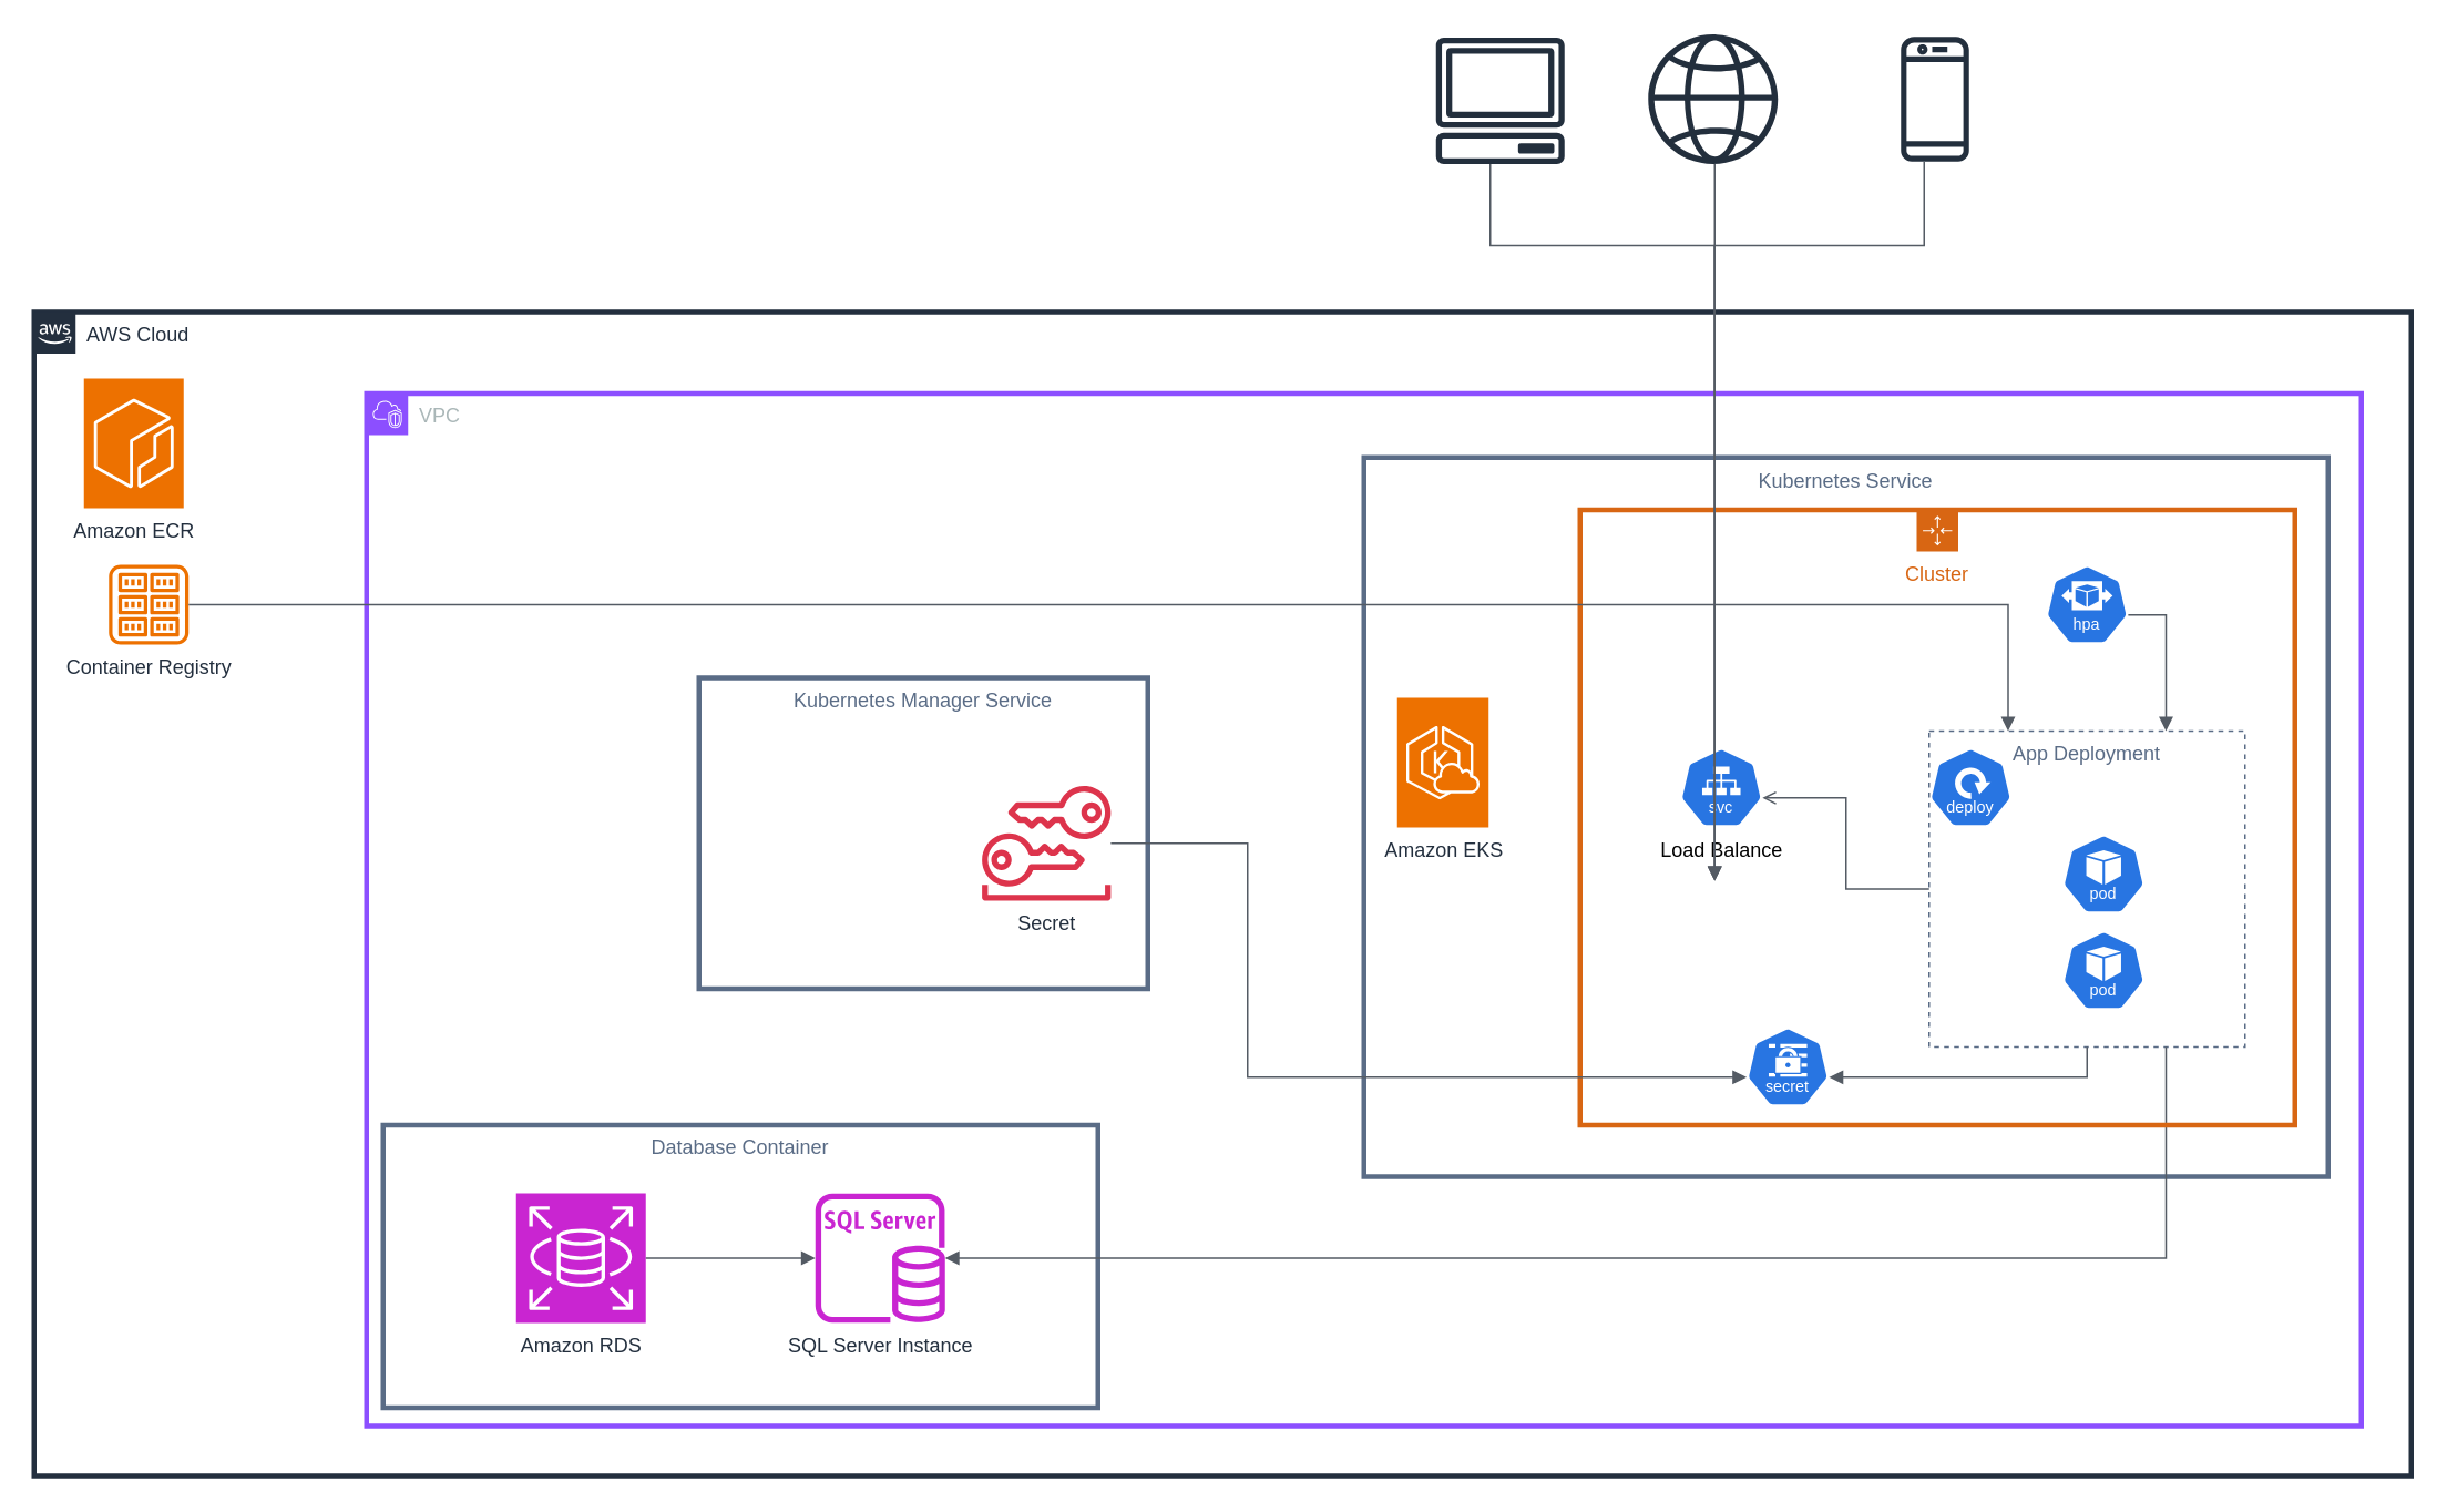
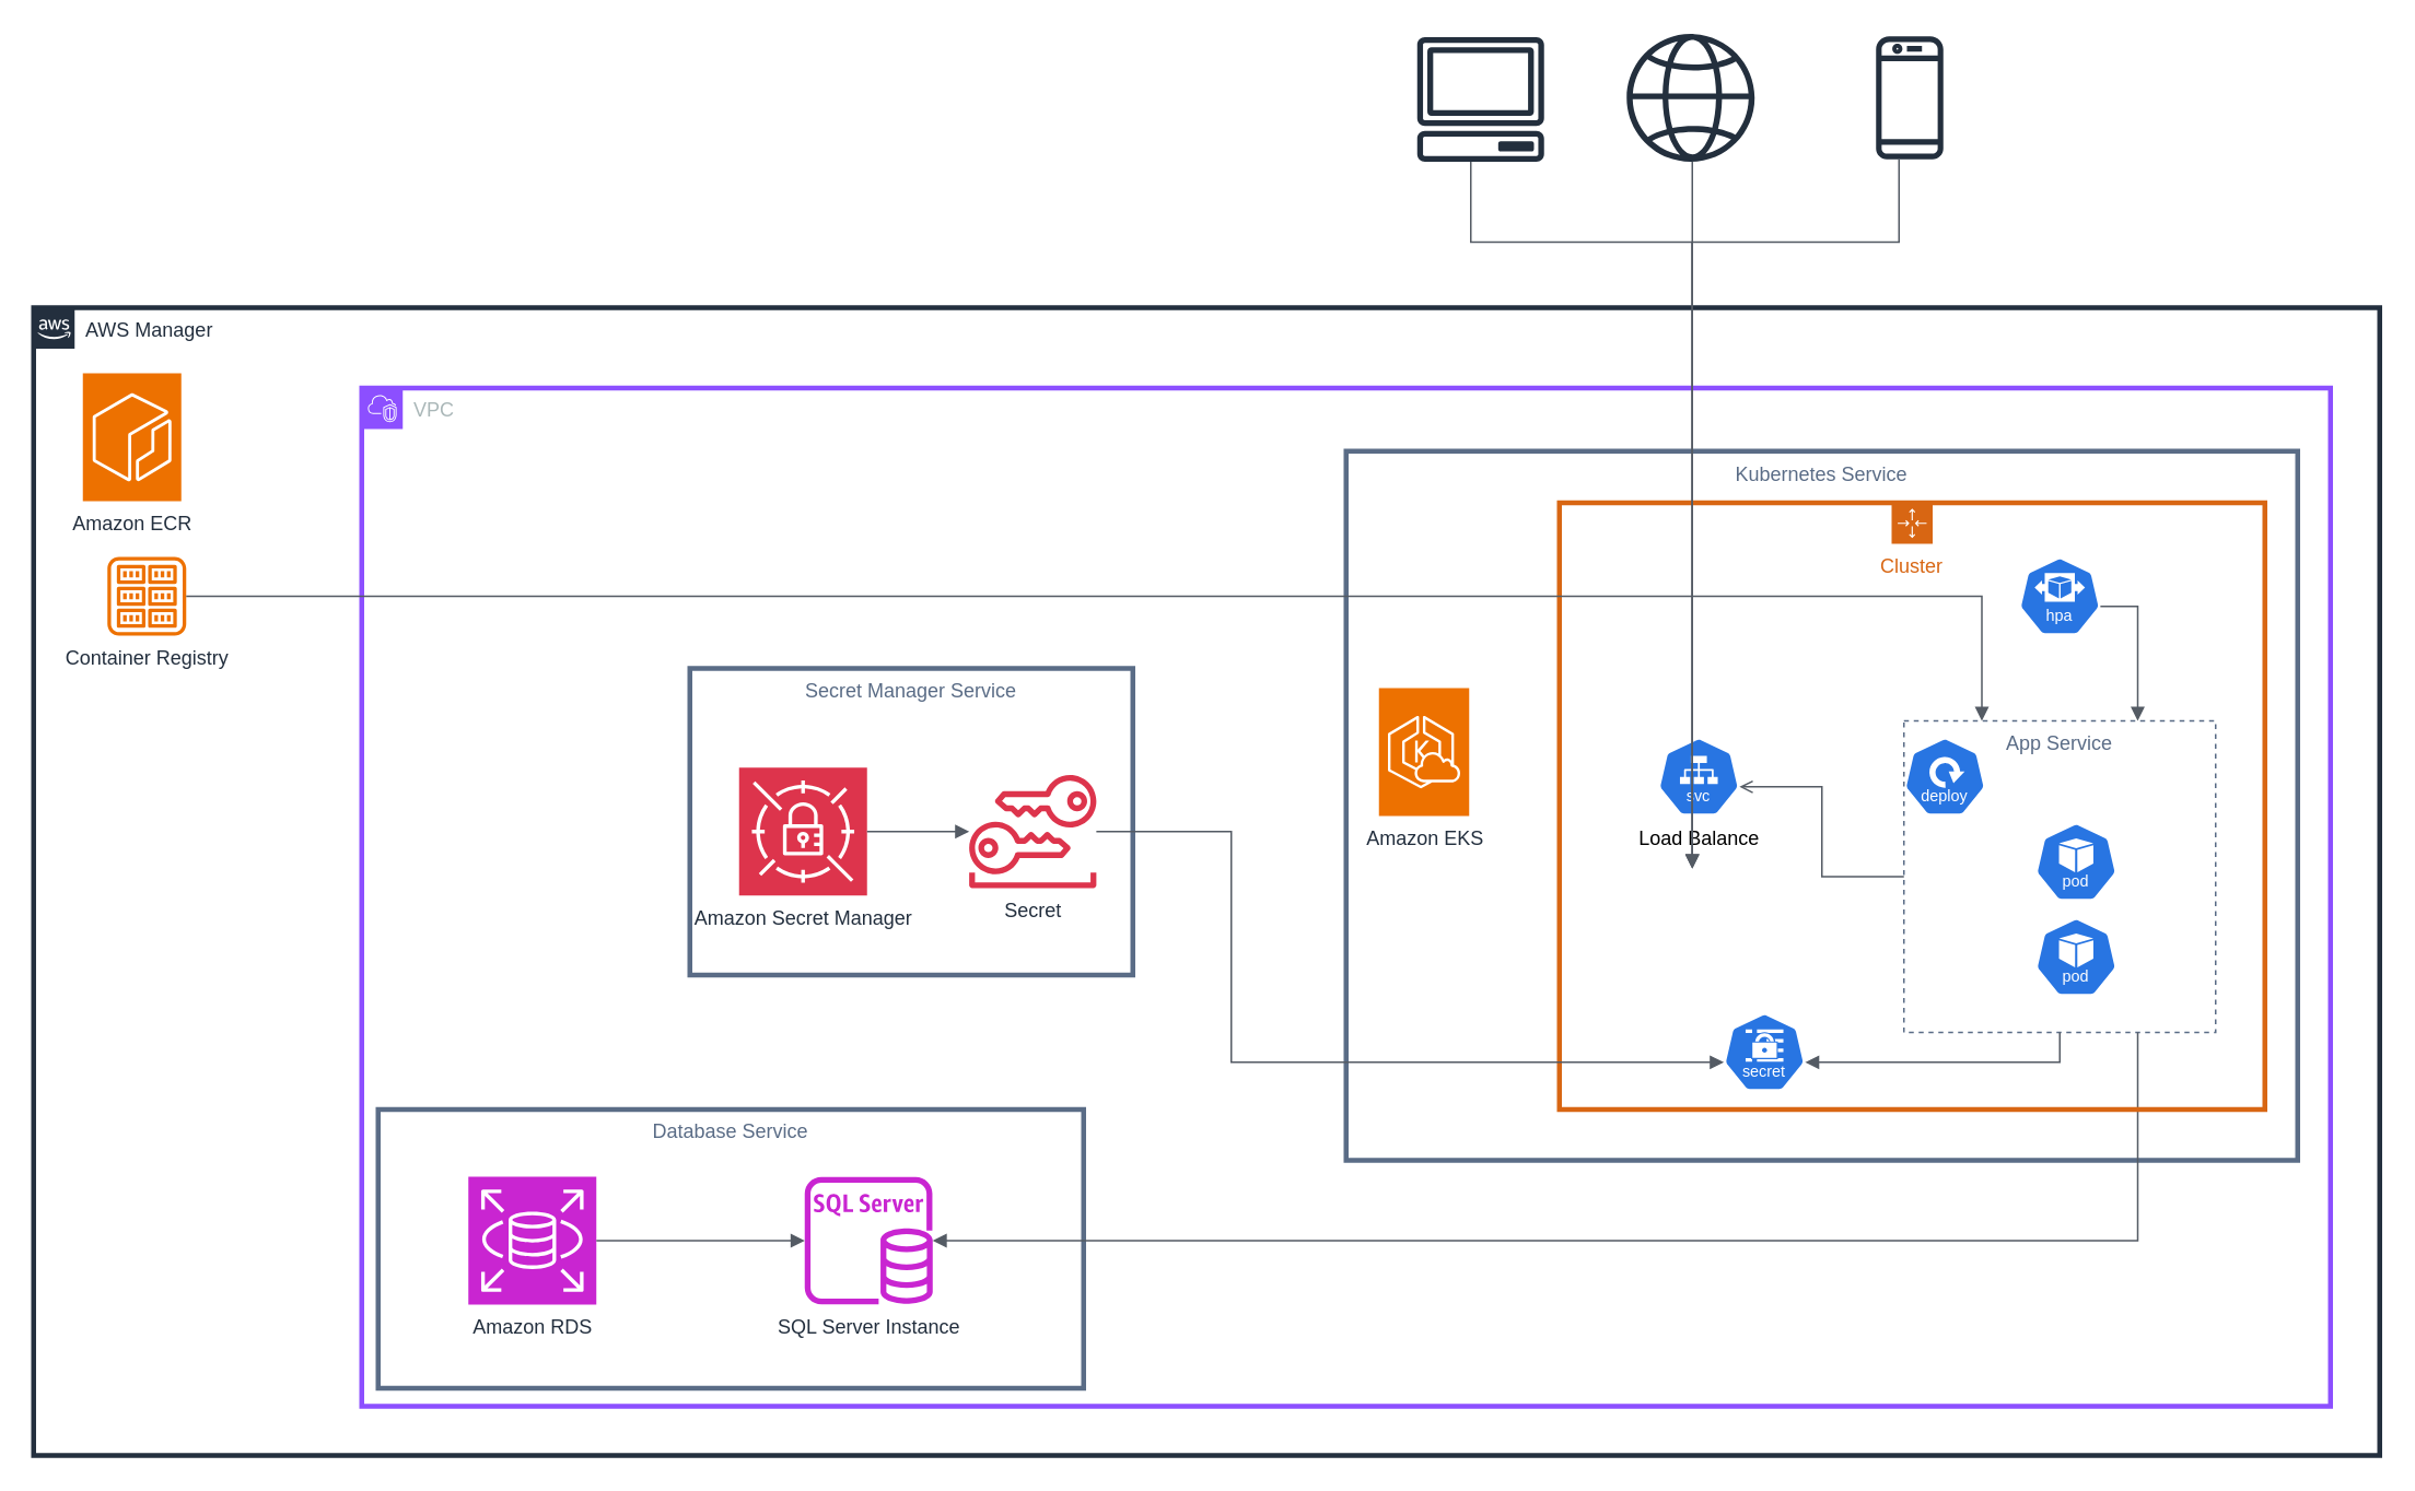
- <mxCell id="32" value="AWS Cloud" style="points=[[0,0],[0.25,0],[0.5,0],[0.75,0],[1,0],[1,0.25],[1,0.5],[1,0.75],[1,1],[0.75,1],[0.5,1],[0.25,1],[0,1],[0,0.75],[0,0.5],[0,0.25]];outlineConnect=0;gradientColor=none;html=1;whiteSpace=wrap;fontSize=12;fontStyle=0;container=1;pointerEvents=0;collapsible=0;recursiveResize=0;shape=mxgraph.aws4.group;grIcon=mxgraph.aws4.group_aws_cloud_alt;strokeColor=#232F3E;fillColor=none;verticalAlign=top;align=left;spacingLeft=30;fontColor=#232F3E;dashed=0;strokeWidth=3;" vertex="1" parent="1"><mxGeometry width="1430" height="700" as="geometry" x="20" y="187" /></mxCell>
+ <mxCell id="32" value="AWS Manager" style="points=[[0,0],[0.25,0],[0.5,0],[0.75,0],[1,0],[1,0.25],[1,0.5],[1,0.75],[1,1],[0.75,1],[0.5,1],[0.25,1],[0,1],[0,0.75],[0,0.5],[0,0.25]];outlineConnect=0;gradientColor=none;html=1;whiteSpace=wrap;fontSize=12;fontStyle=0;container=1;pointerEvents=0;collapsible=0;recursiveResize=0;shape=mxgraph.aws4.group;grIcon=mxgraph.aws4.group_aws_cloud_alt;strokeColor=#232F3E;fillColor=none;verticalAlign=top;align=left;spacingLeft=30;fontColor=#232F3E;dashed=0;strokeWidth=3;" vertex="1" parent="1"><mxGeometry width="1430" height="700" as="geometry" x="20" y="187" /></mxCell>
- <mxCell id="5" value="Kubernetes Manager Service" style="fillColor=none;strokeColor=#5A6C86;verticalAlign=top;fontStyle=0;fontColor=#5A6C86;whiteSpace=wrap;html=1;strokeWidth=3;" vertex="1" parent="2"><mxGeometry x="200" y="171" width="270" height="187" as="geometry" /></mxCell>
+ <mxCell id="5" value="Secret Manager Service" style="fillColor=none;strokeColor=#5A6C86;verticalAlign=top;fontStyle=0;fontColor=#5A6C86;whiteSpace=wrap;html=1;strokeWidth=3;" vertex="1" parent="2"><mxGeometry x="200" y="171" width="270" height="187" as="geometry" /></mxCell>
- <mxCell id="17" value="App Deployment" style="fillColor=none;strokeColor=#5A6C86;dashed=1;verticalAlign=top;fontStyle=0;fontColor=#5A6C86;whiteSpace=wrap;html=1;" vertex="1" parent="2"><mxGeometry x="940" y="203" width="190" height="190" as="geometry" /></mxCell>
+ <mxCell id="17" value="App Service" style="fillColor=none;strokeColor=#5A6C86;dashed=1;verticalAlign=top;fontStyle=0;fontColor=#5A6C86;whiteSpace=wrap;html=1;" vertex="1" parent="2"><mxGeometry x="940" y="203" width="190" height="190" as="geometry" /></mxCell>
+ <mxCell id="9" value="Amazon Secret Manager" style="sketch=0;points=[[0,0,0],[0.25,0,0],[0.5,0,0],[0.75,0,0],[1,0,0],[0,1,0],[0.25,1,0],[0.5,1,0],[0.75,1,0],[1,1,0],[0,0.25,0],[0,0.5,0],[0,0.75,0],[1,0.25,0],[1,0.5,0],[1,0.75,0]];outlineConnect=0;fontColor=#232F3E;fillColor=#DD344C;strokeColor=#ffffff;dashed=0;verticalLabelPosition=bottom;verticalAlign=top;align=center;html=1;fontSize=12;fontStyle=0;aspect=fixed;shape=mxgraph.aws4.resourceIcon;resIcon=mxgraph.aws4.secrets_manager;" vertex="1" parent="2"><mxGeometry x="230" y="231.5" width="78" height="78" as="geometry" /></mxCell>
+ <mxCell id="10" value="" style="edgeStyle=orthogonalEdgeStyle;html=1;endArrow=block;elbow=vertical;startArrow=none;endFill=1;strokeColor=#545B64;rounded=0;exitX=1;exitY=0.5;exitDx=0;exitDy=0;exitPerimeter=0;" edge="1" parent="2" source="9" target="6"><mxGeometry width="100" relative="1" as="geometry"><mxPoint x="360" y="341" as="sourcePoint" /><mxPoint x="460" y="341" as="targetPoint" /></mxGeometry></mxCell>
- <mxCell id="4" value="Database Container" style="fillColor=none;strokeColor=#5A6C86;verticalAlign=top;fontStyle=0;fontColor=#5A6C86;whiteSpace=wrap;html=1;strokeWidth=3;" vertex="1" parent="2"><mxGeometry x="10" y="440" width="430" height="170" as="geometry" /></mxCell>
+ <mxCell id="4" value="Database Service" style="fillColor=none;strokeColor=#5A6C86;verticalAlign=top;fontStyle=0;fontColor=#5A6C86;whiteSpace=wrap;html=1;strokeWidth=3;" vertex="1" parent="2"><mxGeometry x="10" y="440" width="430" height="170" as="geometry" /></mxCell>
- <mxCell id="8" value="Amazon RDS" style="sketch=0;points=[[0,0,0],[0.25,0,0],[0.5,0,0],[0.75,0,0],[1,0,0],[0,1,0],[0.25,1,0],[0.5,1,0],[0.75,1,0],[1,1,0],[0,0.25,0],[0,0.5,0],[0,0.75,0],[1,0.25,0],[1,0.5,0],[1,0.75,0]];outlineConnect=0;fontColor=#232F3E;fillColor=#C925D1;strokeColor=#ffffff;dashed=0;verticalLabelPosition=bottom;verticalAlign=top;align=center;html=1;fontSize=12;fontStyle=0;aspect=fixed;shape=mxgraph.aws4.resourceIcon;resIcon=mxgraph.aws4.rds;" vertex="1" parent="2"><mxGeometry x="90" y="481" width="78" height="78" as="geometry" /></mxCell>
+ <mxCell id="8" value="Amazon RDS" style="sketch=0;points=[[0,0,0],[0.25,0,0],[0.5,0,0],[0.75,0,0],[1,0,0],[0,1,0],[0.25,1,0],[0.5,1,0],[0.75,1,0],[1,1,0],[0,0.25,0],[0,0.5,0],[0,0.75,0],[1,0.25,0],[1,0.5,0],[1,0.75,0]];outlineConnect=0;fontColor=#232F3E;fillColor=#C925D1;strokeColor=#ffffff;dashed=0;verticalLabelPosition=bottom;verticalAlign=top;align=center;html=1;fontSize=12;fontStyle=0;aspect=fixed;shape=mxgraph.aws4.resourceIcon;resIcon=mxgraph.aws4.rds;" vertex="1" parent="2"><mxGeometry x="65" y="481" width="78" height="78" as="geometry" /></mxCell>
